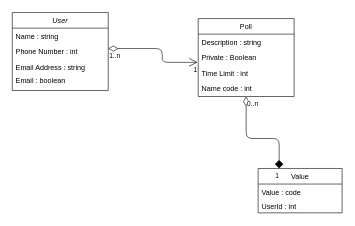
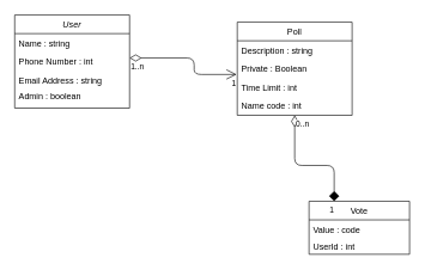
- <mxCell id="20" value="Email : boolean" style="text;align=left;verticalAlign=top;spacingLeft=4;spacingRight=4;overflow=hidden;rotatable=0;points=[[0,0.5],[1,0.5]];portConstraint=eastwest;rounded=0;shadow=0;html=0;" parent="16" vertex="1"><mxGeometry y="100" width="160" height="22" as="geometry" /></mxCell>
+ <mxCell id="20" value="Admin : boolean" style="text;align=left;verticalAlign=top;spacingLeft=4;spacingRight=4;overflow=hidden;rotatable=0;points=[[0,0.5],[1,0.5]];portConstraint=eastwest;rounded=0;shadow=0;html=0;" parent="16" vertex="1"><mxGeometry y="100" width="160" height="22" as="geometry" /></mxCell>
- <mxCell id="13" value="Value" style="swimlane;fontStyle=0;childLayout=stackLayout;horizontal=1;startSize=26;fillColor=none;horizontalStack=0;resizeParent=1;resizeParentMax=0;resizeLast=0;collapsible=1;marginBottom=0;" parent="1" vertex="1"><mxGeometry x="430" y="280" width="140" height="74" as="geometry" /></mxCell>
+ <mxCell id="13" value="Vote" style="swimlane;fontStyle=0;childLayout=stackLayout;horizontal=1;startSize=26;fillColor=none;horizontalStack=0;resizeParent=1;resizeParentMax=0;resizeLast=0;collapsible=1;marginBottom=0;" parent="1" vertex="1"><mxGeometry x="430" y="280" width="140" height="74" as="geometry" /></mxCell>
